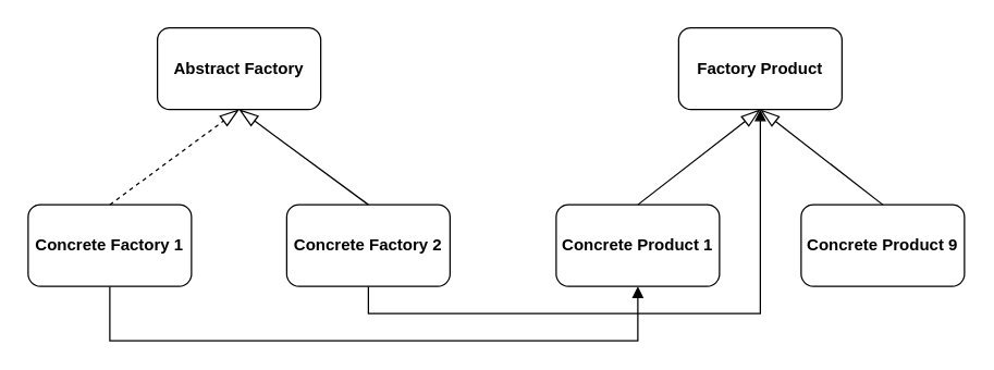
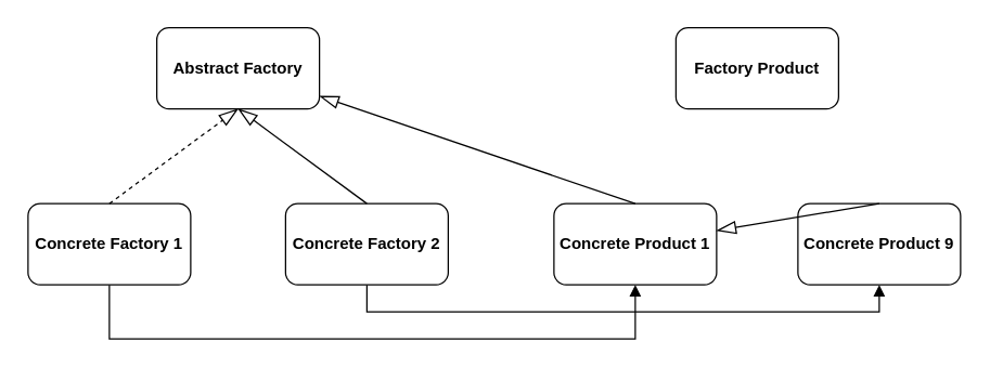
- <mxCell id="8" value="" style="endArrow=blockThin;endFill=0;endSize=12;html=1;exitX=0.5;exitY=0;exitDx=0;exitDy=0;entryX=0.5;entryY=1;entryDx=0;entryDy=0;" edge="1" parent="1" source="5" target="6"><mxGeometry width="160" relative="1" as="geometry"><mxPoint x="538" y="150" as="sourcePoint" /><mxPoint x="538" y="70" as="targetPoint" /></mxGeometry></mxCell>
+ <mxCell id="8" value="" style="endArrow=blockThin;endFill=0;endSize=12;html=1;exitX=0.5;exitY=0;exitDx=0;exitDy=0;" edge="1" parent="1" source="5" target="2"><mxGeometry width="160" relative="1" as="geometry"><mxPoint x="538" y="150" as="sourcePoint" /><mxPoint x="538" y="70" as="targetPoint" /></mxGeometry></mxCell>
- <mxCell id="13" value="" style="endArrow=blockThin;endFill=0;endSize=12;html=1;exitX=0.5;exitY=0;exitDx=0;exitDy=0;entryX=0.5;entryY=1;entryDx=0;entryDy=0;" edge="1" parent="1" source="12" target="6"><mxGeometry width="160" relative="1" as="geometry"><mxPoint x="688" y="115" as="sourcePoint" /><mxPoint x="768" y="25" as="targetPoint" /></mxGeometry></mxCell>
+ <mxCell id="13" value="" style="endArrow=blockThin;endFill=0;endSize=12;html=1;exitX=0.5;exitY=0;exitDx=0;exitDy=0;" edge="1" parent="1" source="12" target="5"><mxGeometry width="160" relative="1" as="geometry"><mxPoint x="688" y="115" as="sourcePoint" /><mxPoint x="768" y="25" as="targetPoint" /></mxGeometry></mxCell>
- <mxCell id="9" style="edgeStyle=orthogonalEdgeStyle;rounded=0;orthogonalLoop=1;jettySize=auto;html=1;exitX=0.5;exitY=1;exitDx=0;exitDy=0;startArrow=none;startFill=0;endArrow=block;endFill=1;" edge="1" parent="1" source="10" target="6"><mxGeometry relative="1" as="geometry" /></mxCell>
+ <mxCell id="9" style="edgeStyle=orthogonalEdgeStyle;rounded=0;orthogonalLoop=1;jettySize=auto;html=1;exitX=0.5;exitY=1;exitDx=0;exitDy=0;entryX=0.5;entryY=1;entryDx=0;entryDy=0;startArrow=none;startFill=0;endArrow=block;endFill=1;" edge="1" parent="1" source="10" target="12"><mxGeometry relative="1" as="geometry" /></mxCell>
